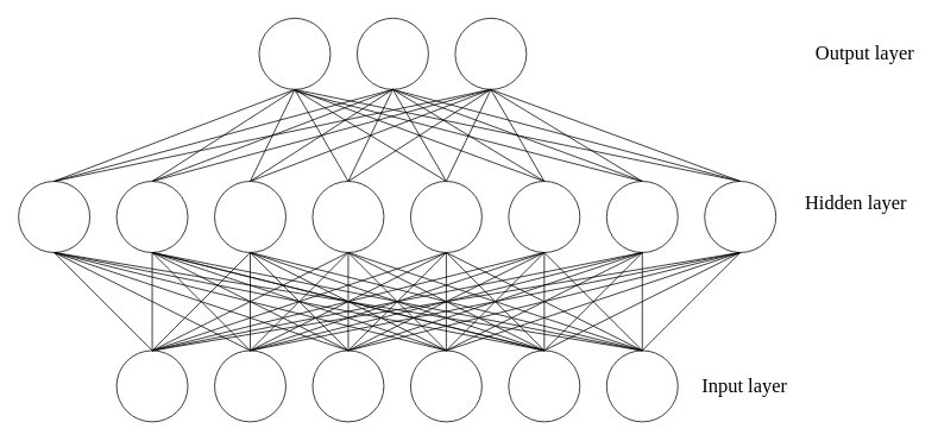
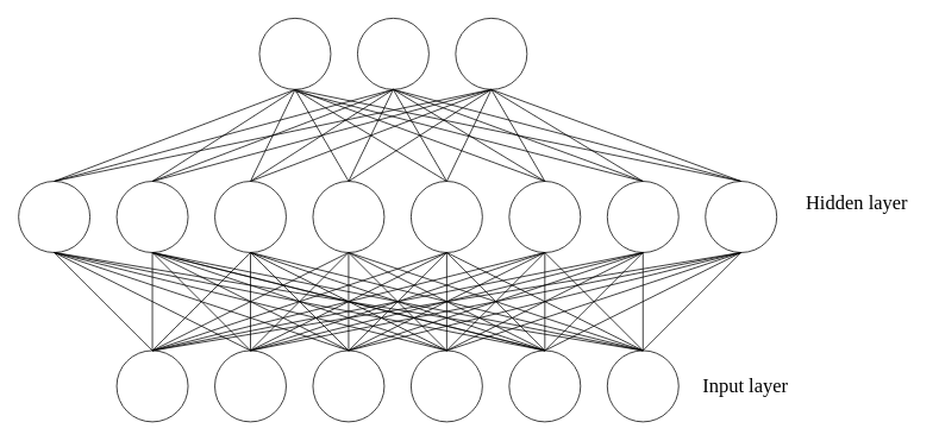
- <mxCell id="94" value="&lt;font style=&quot;font-size: 22px;&quot;&gt;Output layer&lt;/font&gt;" style="text;html=1;align=center;verticalAlign=middle;whiteSpace=wrap;rounded=0;fontFamily=Times New Roman;" parent="1" vertex="1"><mxGeometry x="910" y="45" width="120" height="30" as="geometry" /></mxCell>
